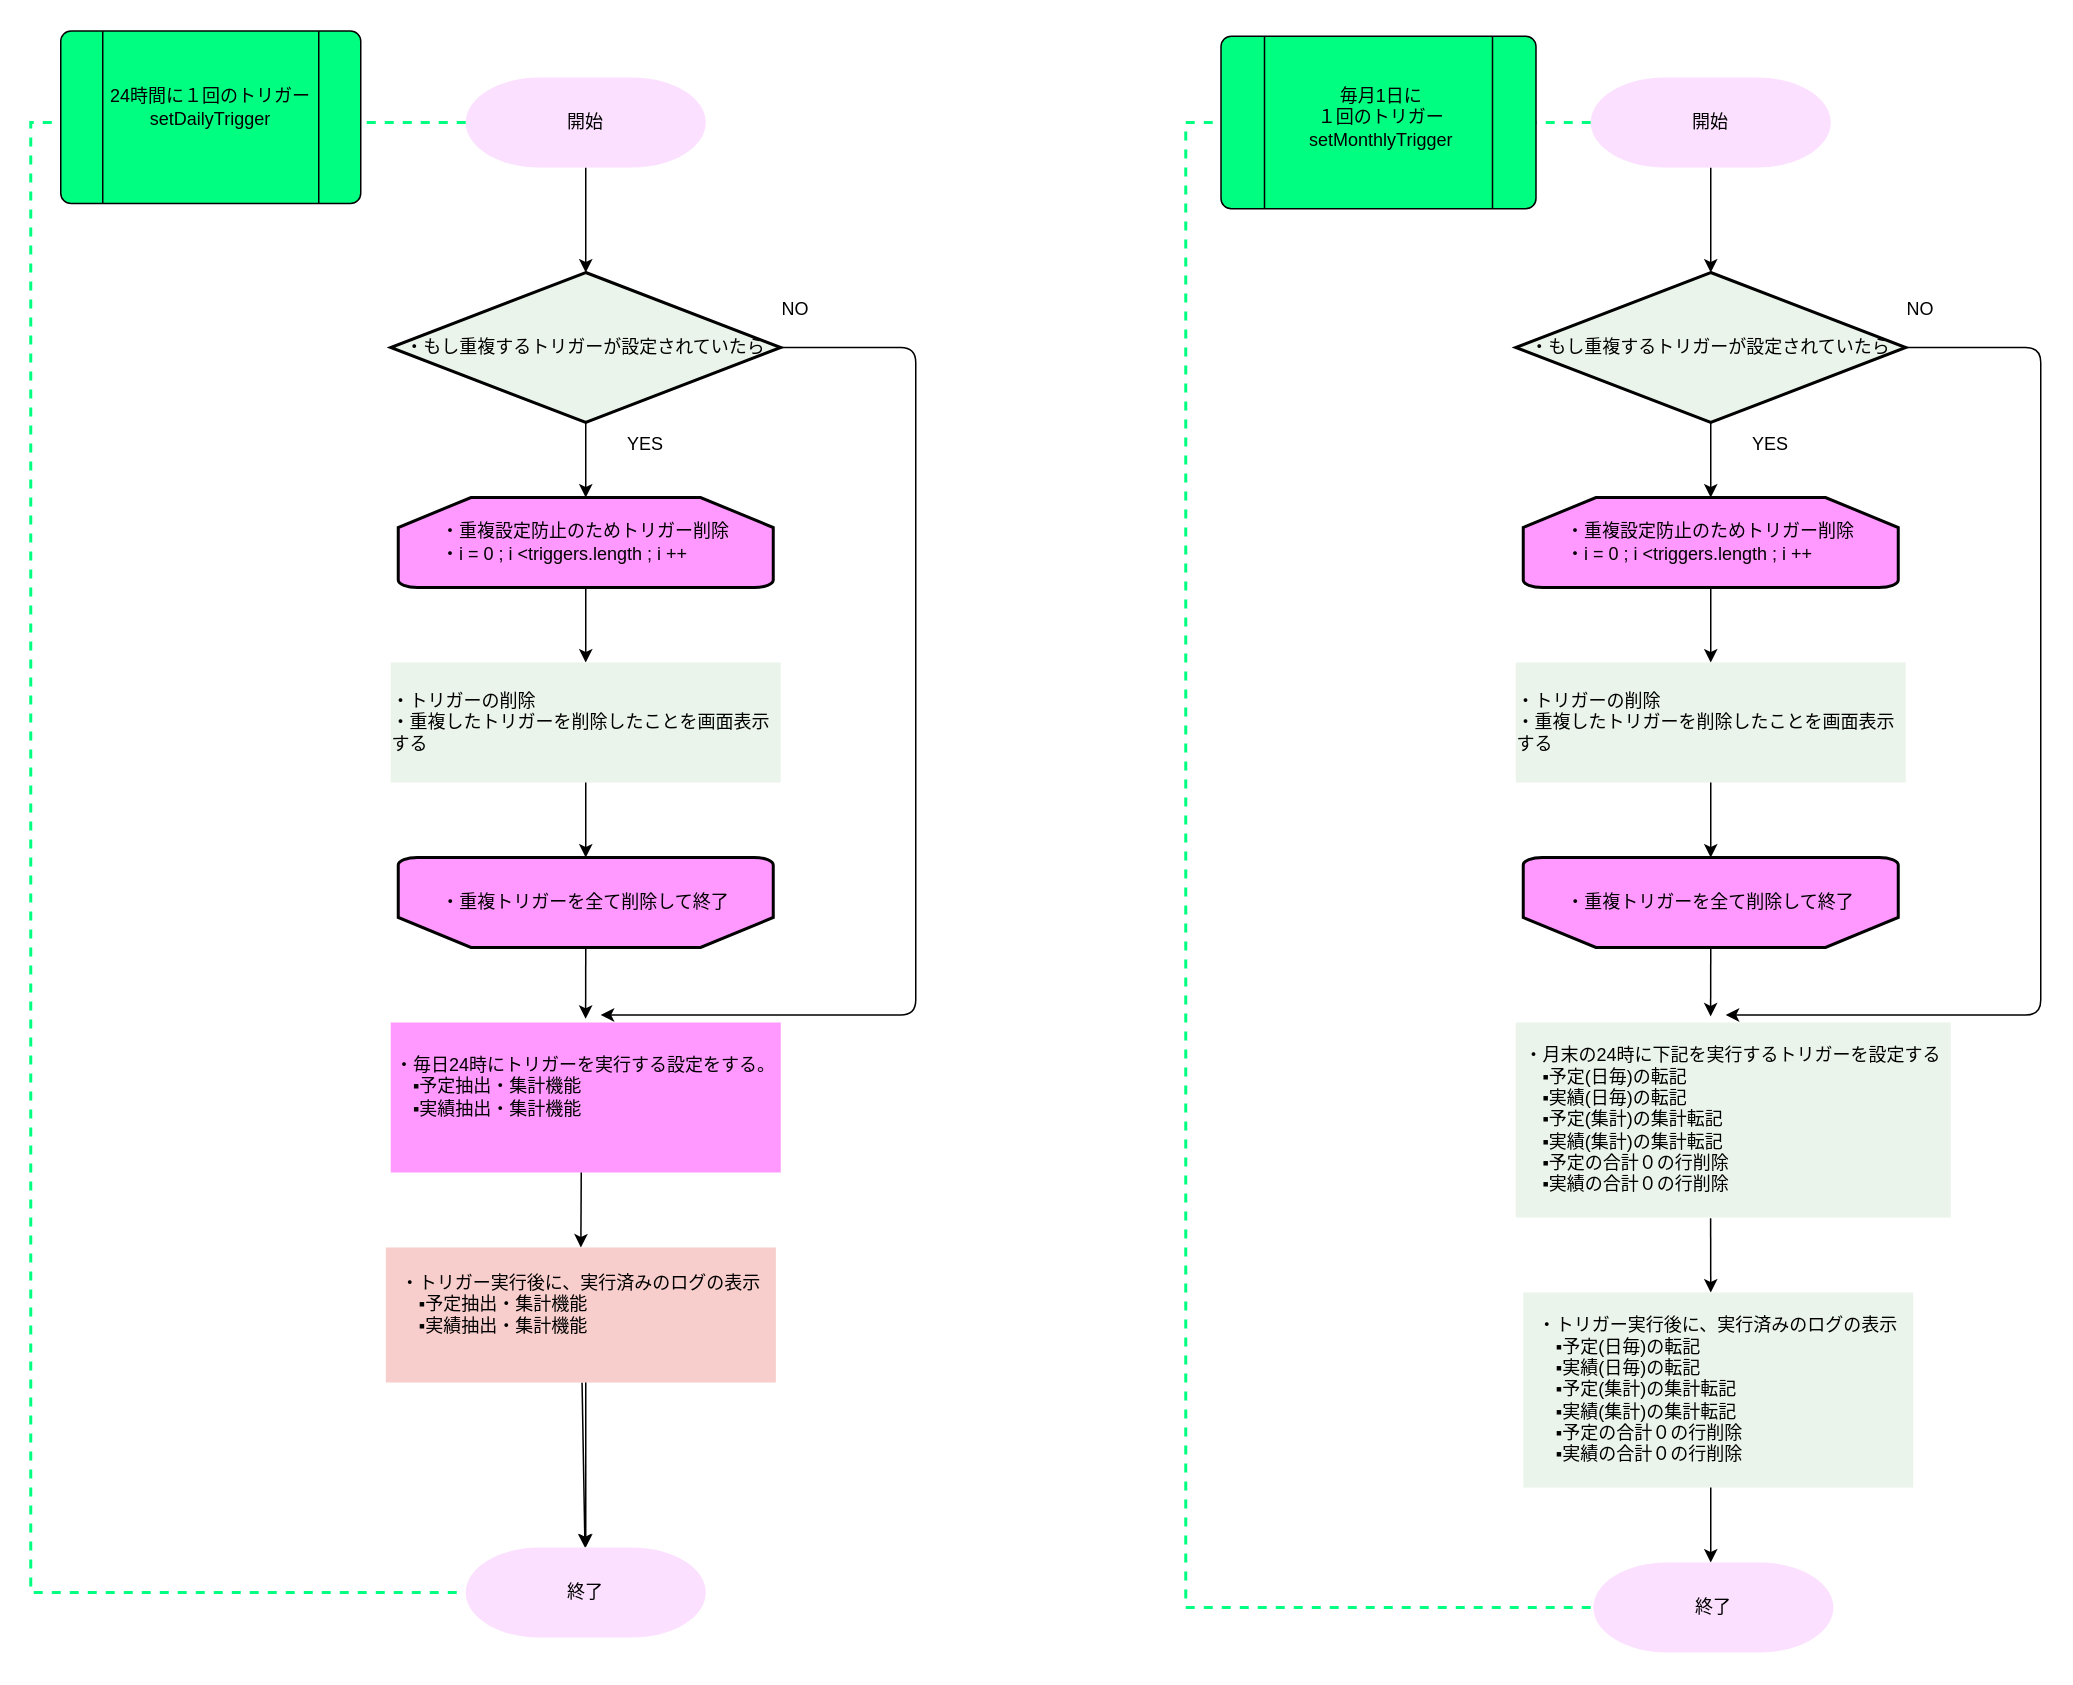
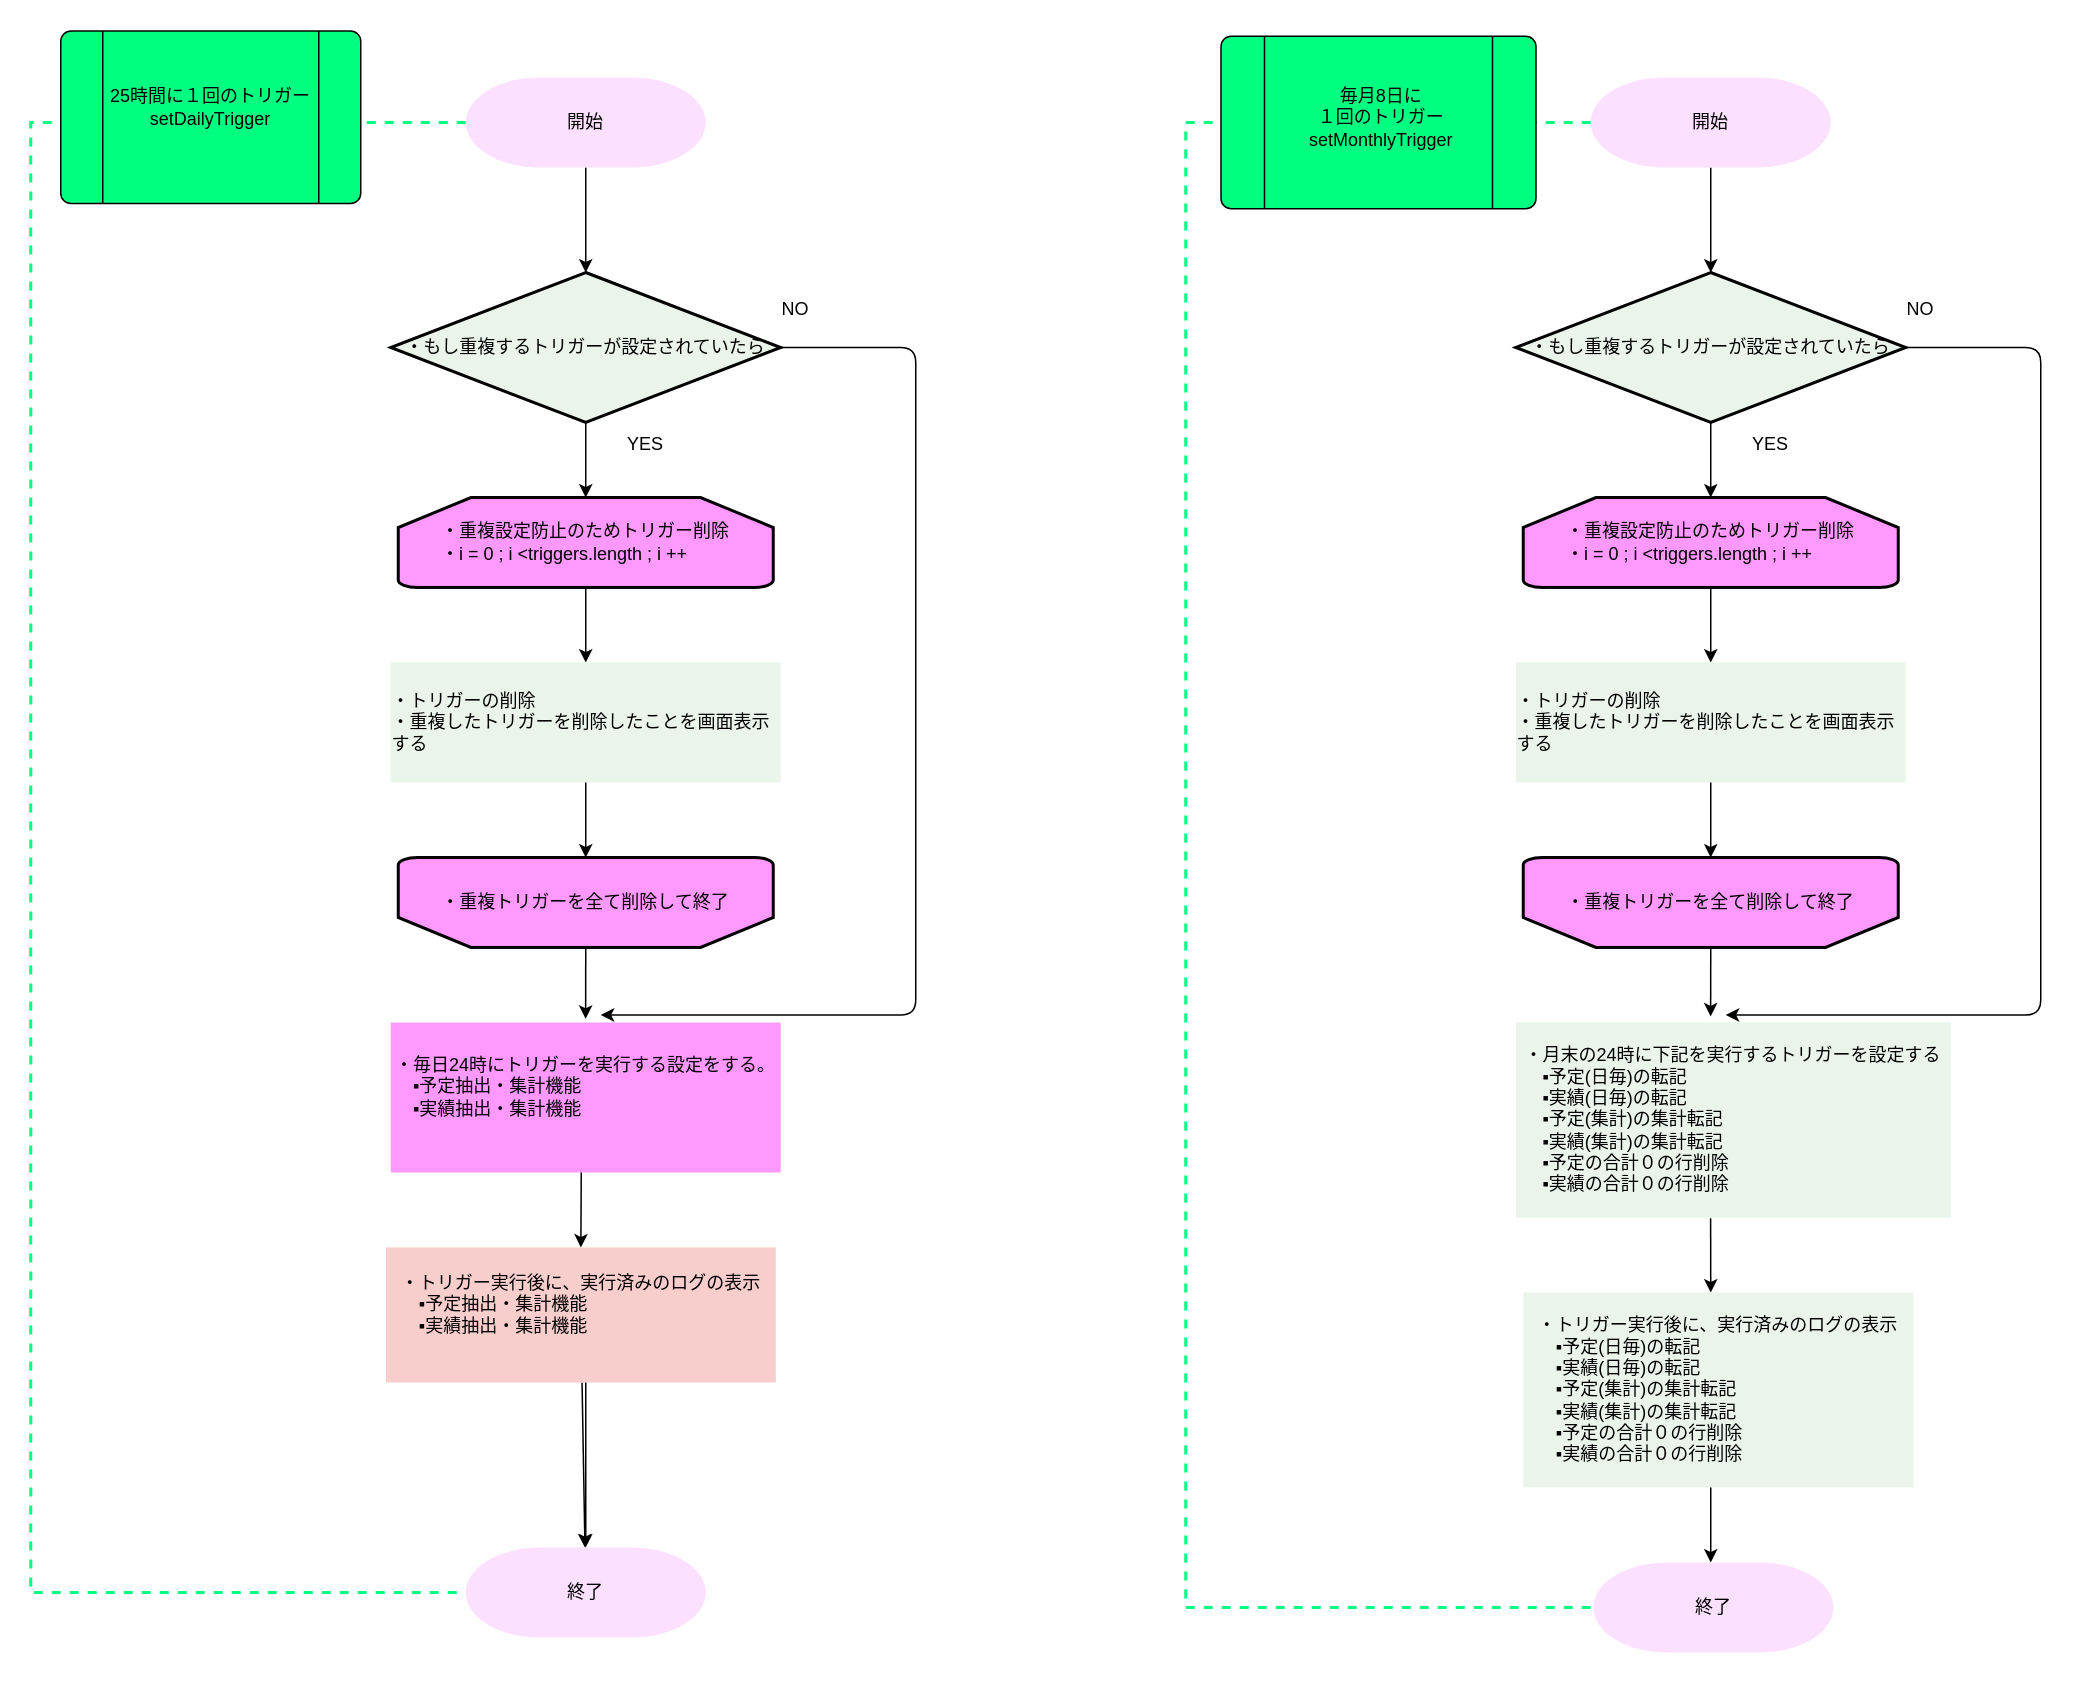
- <mxCell id="17" value="24時間に１回のトリガー&lt;br&gt;setDailyTrigger" style="text;strokeColor=none;align=center;fillColor=none;html=1;verticalAlign=middle;whiteSpace=wrap;rounded=0;fontColor=#000000;" vertex="1" parent="1"><mxGeometry x="70" y="41" width="140" height="60" as="geometry" /></mxCell>
+ <mxCell id="17" value="25時間に１回のトリガー&lt;br&gt;setDailyTrigger" style="text;strokeColor=none;align=center;fillColor=none;html=1;verticalAlign=middle;whiteSpace=wrap;rounded=0;fontColor=#000000;" vertex="1" parent="1"><mxGeometry x="70" y="41" width="140" height="60" as="geometry" /></mxCell>
- <mxCell id="37" value="毎月1日に&lt;br&gt;１回のトリガー&lt;br&gt;setMonthlyTrigger" style="text;strokeColor=none;align=center;fillColor=none;html=1;verticalAlign=middle;whiteSpace=wrap;rounded=0;fontColor=#000000;" vertex="1" parent="1"><mxGeometry x="823" y="47.5" width="195" height="60" as="geometry" /></mxCell>
+ <mxCell id="37" value="毎月8日に&lt;br&gt;１回のトリガー&lt;br&gt;setMonthlyTrigger" style="text;strokeColor=none;align=center;fillColor=none;html=1;verticalAlign=middle;whiteSpace=wrap;rounded=0;fontColor=#000000;" vertex="1" parent="1"><mxGeometry x="823" y="47.5" width="195" height="60" as="geometry" /></mxCell>
